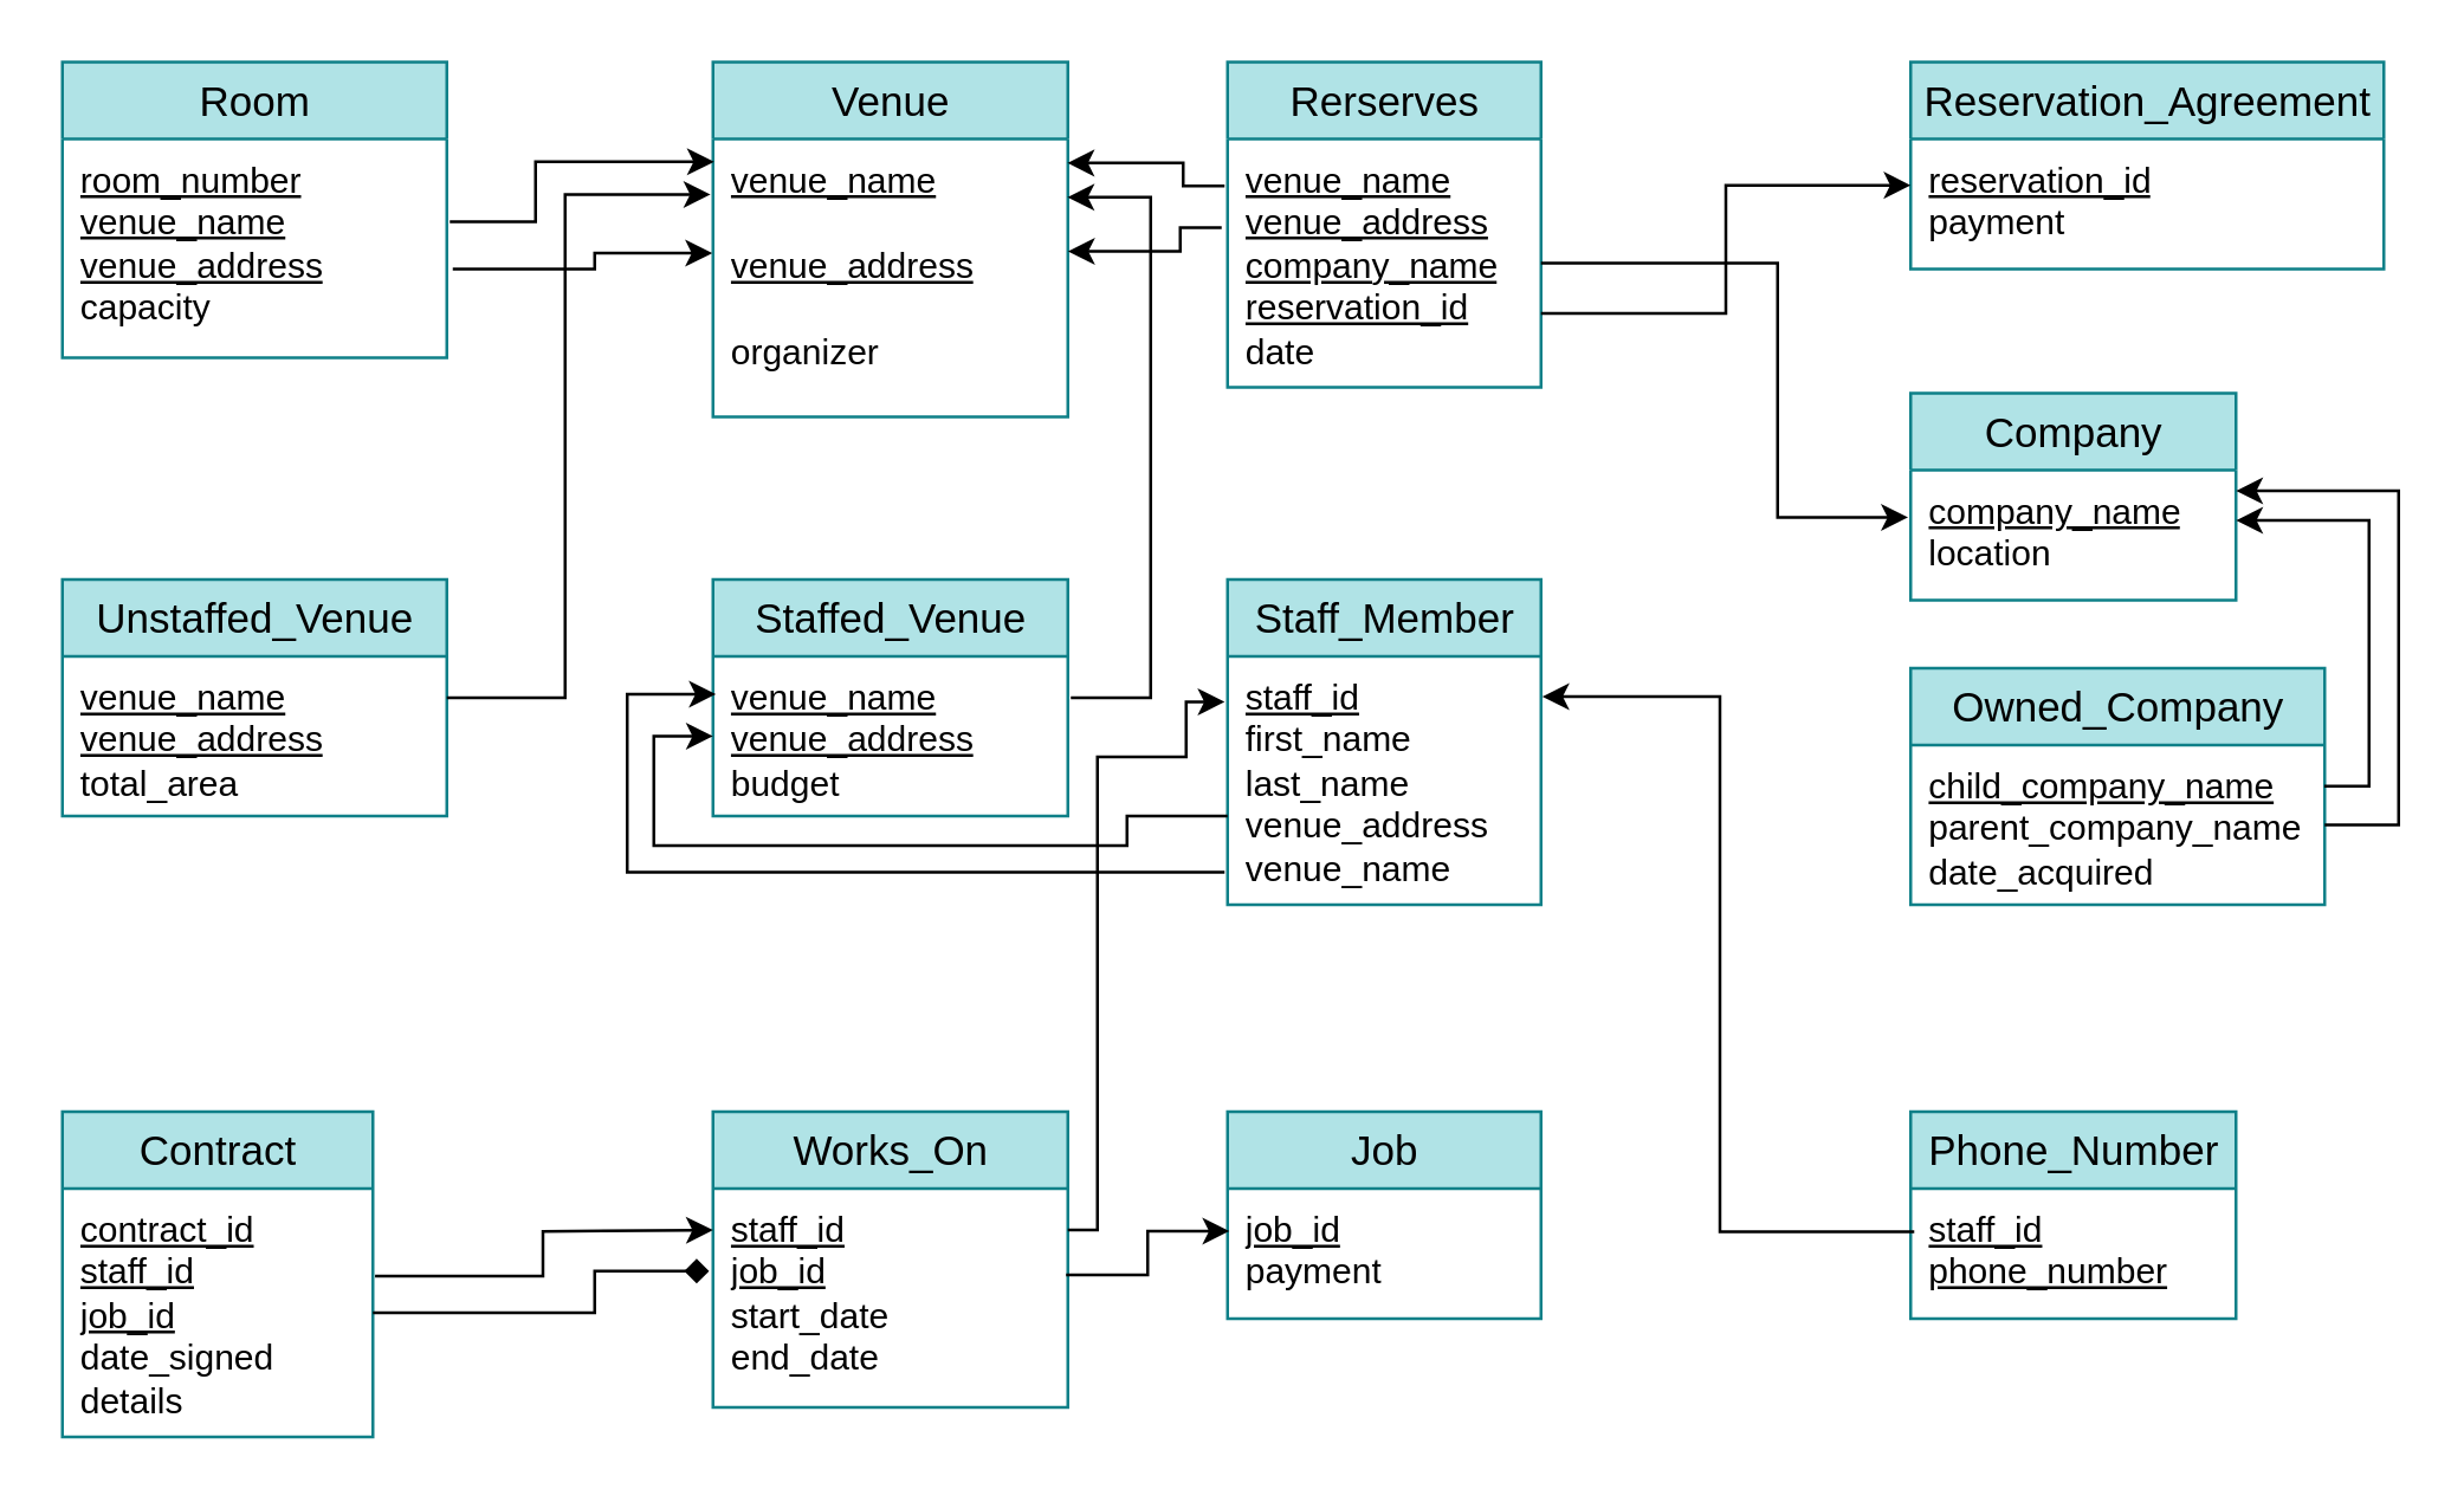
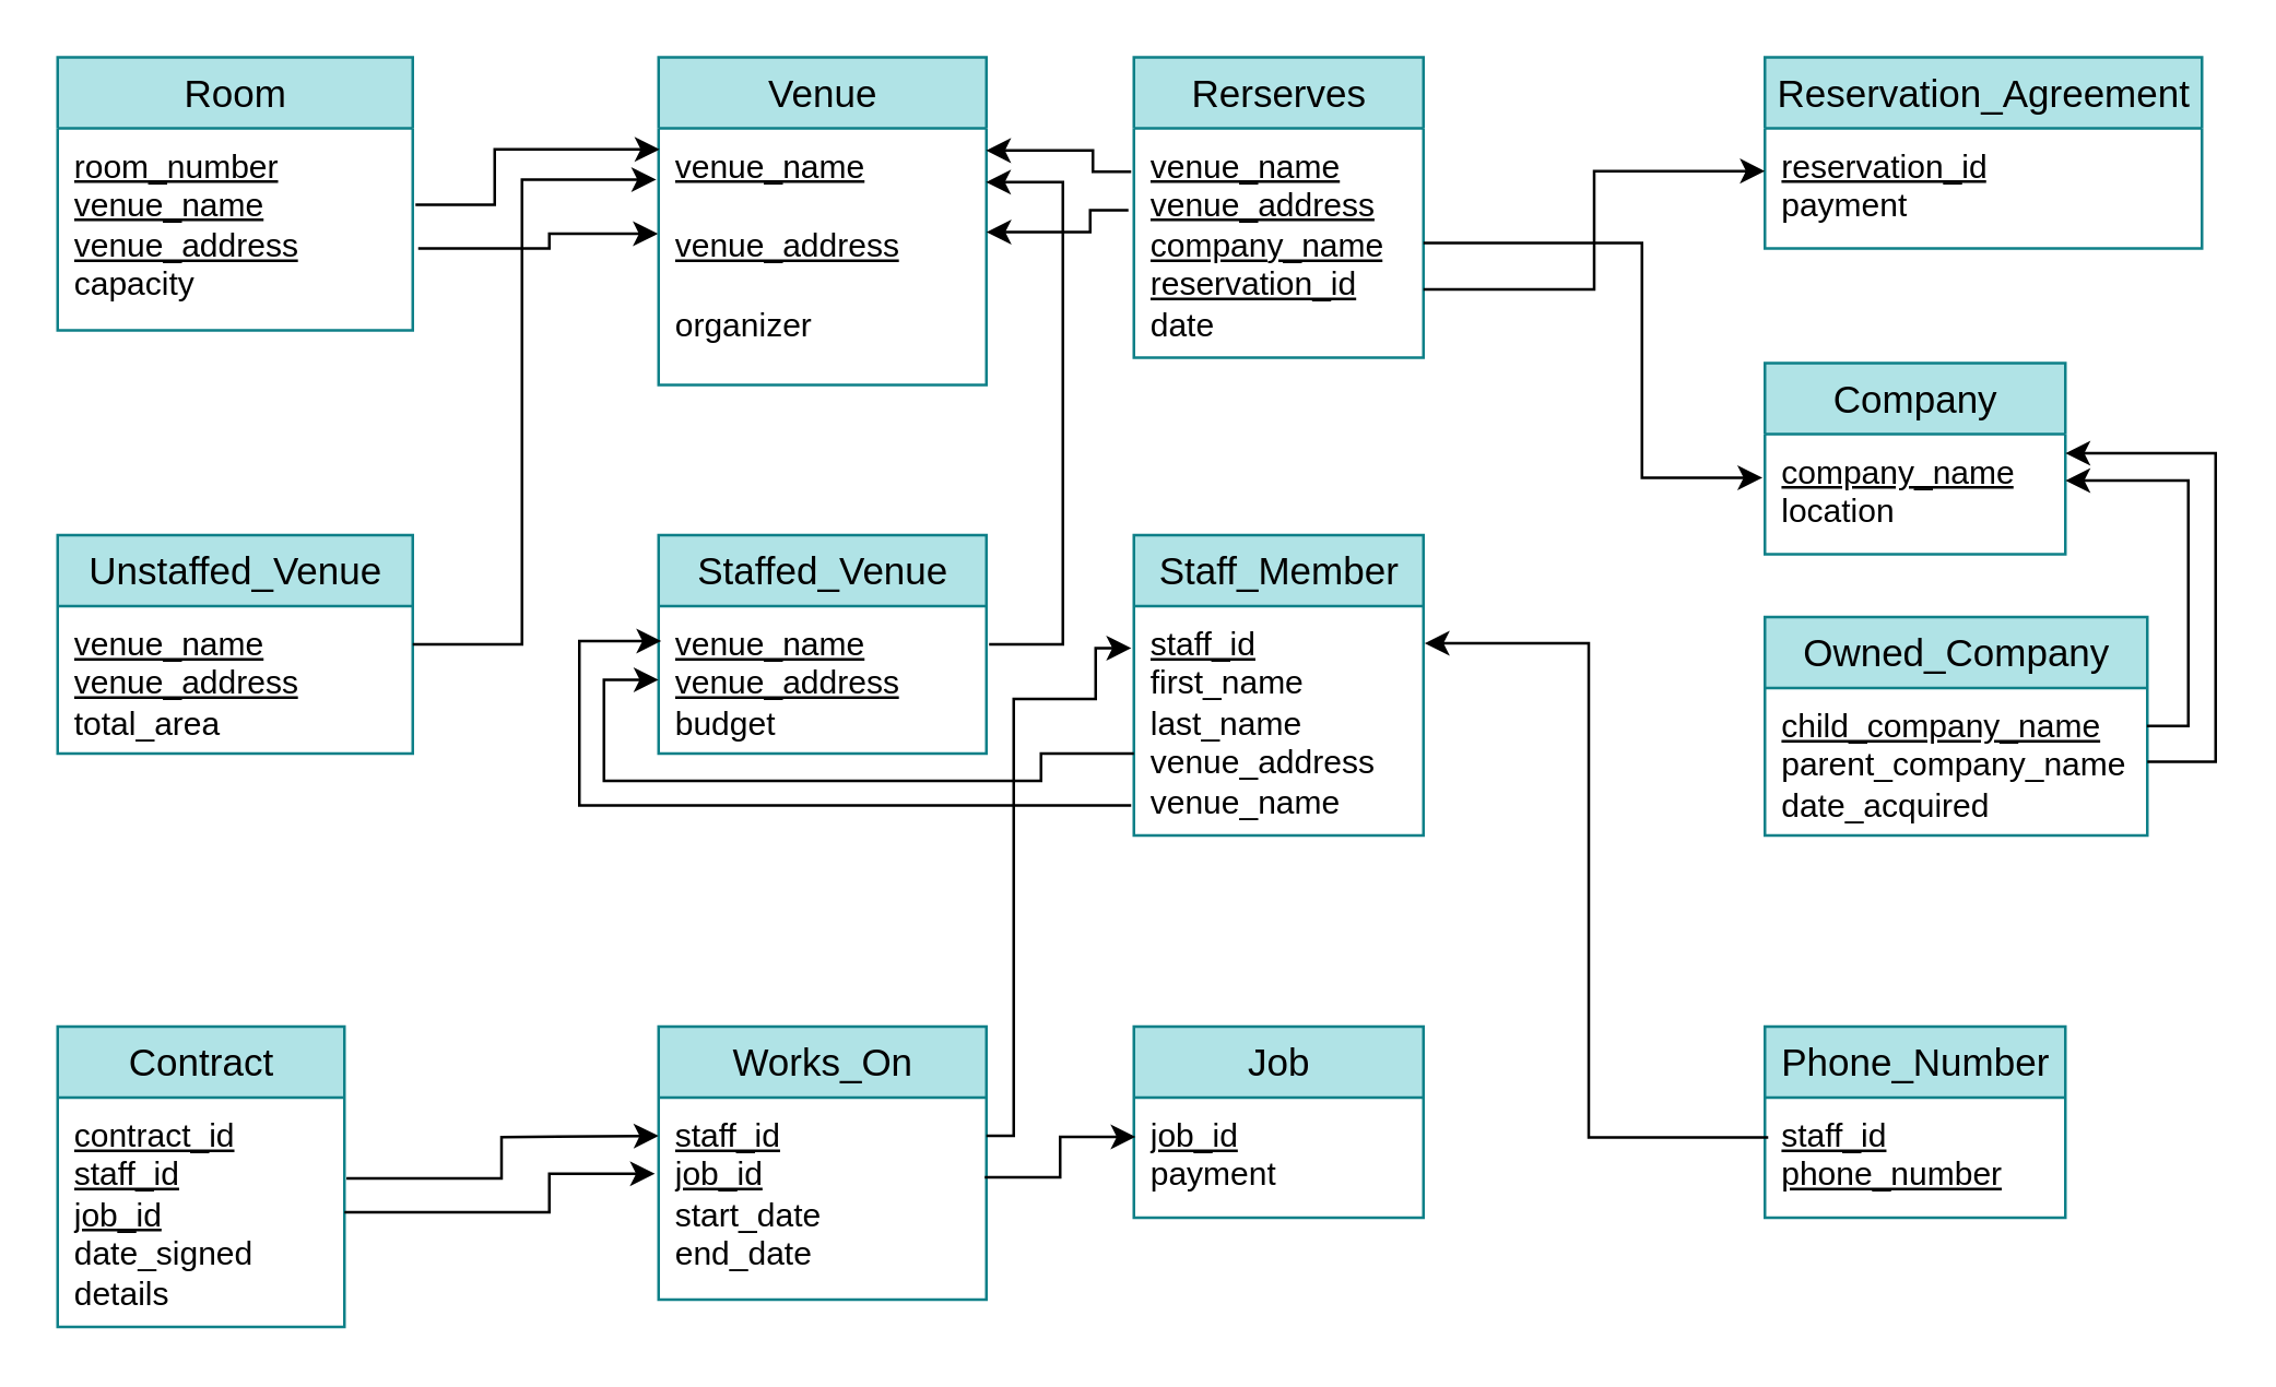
- <mxCell id="40" style="edgeStyle=orthogonalEdgeStyle;rounded=0;orthogonalLoop=1;jettySize=auto;html=1;exitX=1;exitY=0.5;exitDx=0;exitDy=0;entryX=-0.011;entryY=0.377;entryDx=0;entryDy=0;entryPerimeter=0;startArrow=none;startFill=0;endArrow=diamond;endFill=1;" parent="1" source="25" target="27" edge="1"><mxGeometry relative="1" as="geometry"><Array as="points"><mxPoint x="200.5" y="443.5" /><mxPoint x="200.5" y="429.5" /></Array></mxGeometry></mxCell>
+ <mxCell id="40" style="edgeStyle=orthogonalEdgeStyle;rounded=0;orthogonalLoop=1;jettySize=auto;html=1;exitX=1;exitY=0.5;exitDx=0;exitDy=0;entryX=-0.011;entryY=0.377;entryDx=0;entryDy=0;entryPerimeter=0;startArrow=none;startFill=0;endArrow=classic;endFill=1;" parent="1" source="25" target="27" edge="1"><mxGeometry relative="1" as="geometry"><Array as="points"><mxPoint x="200.5" y="443.5" /><mxPoint x="200.5" y="429.5" /></Array></mxGeometry></mxCell>
